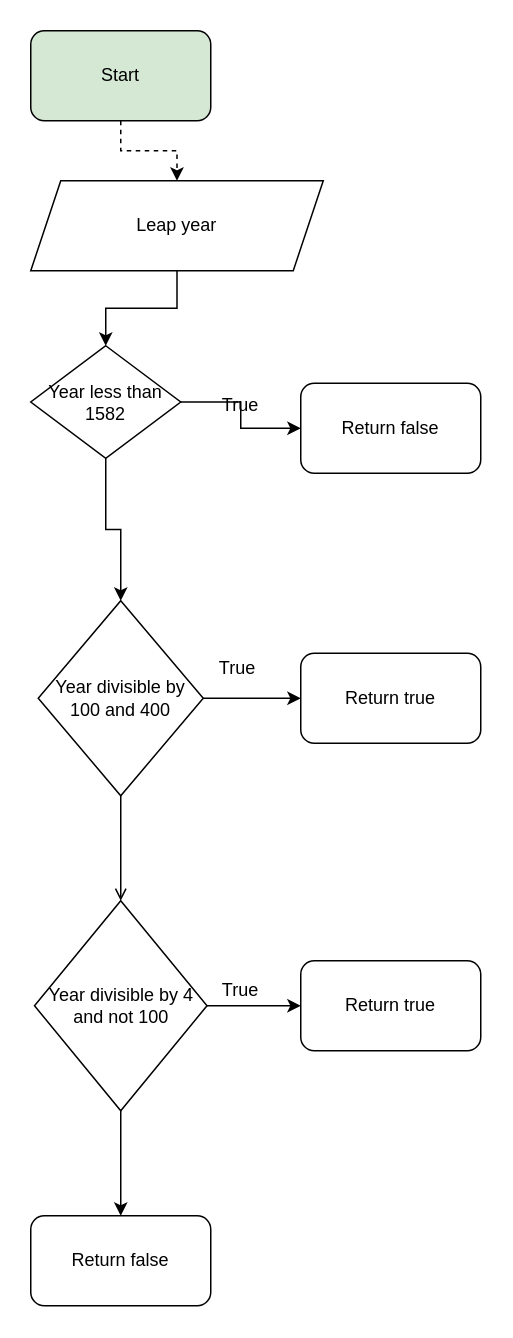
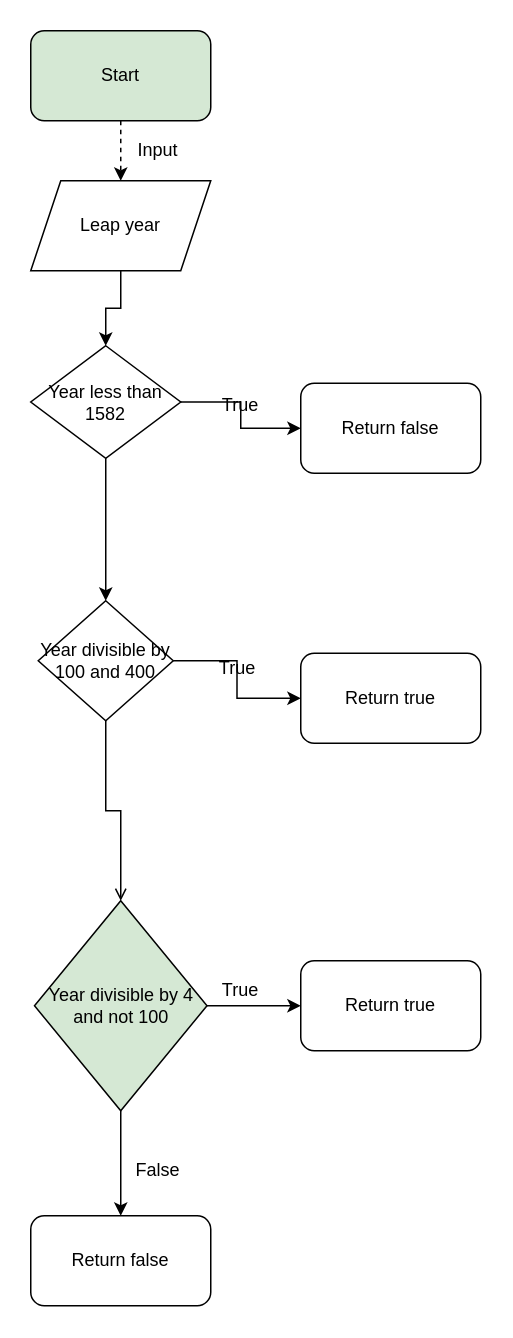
+ <mxCell id="6" value="Input" style="text;html=1;strokeColor=none;fillColor=none;align=center;verticalAlign=middle;whiteSpace=wrap;rounded=0;" vertex="1" parent="1"><mxGeometry x="85" y="90" width="40" height="20" as="geometry" /></mxCell>
- <mxCell id="3" value="Leap year" style="shape=parallelogram;perimeter=parallelogramPerimeter;whiteSpace=wrap;html=1;fixedSize=1;" vertex="1" parent="1"><mxGeometry x="20" y="120" width="195" height="60" as="geometry" /></mxCell>
+ <mxCell id="3" value="Leap year" style="shape=parallelogram;perimeter=parallelogramPerimeter;whiteSpace=wrap;html=1;fixedSize=1;" vertex="1" parent="1"><mxGeometry x="20" y="120" width="120" height="60" as="geometry" /></mxCell>
- <mxCell id="13" value="Year divisible by 100 and 400" style="rhombus;whiteSpace=wrap;html=1;" vertex="1" parent="1"><mxGeometry x="25" y="400" width="110" height="130" as="geometry" /></mxCell>
+ <mxCell id="13" value="Year divisible by 100 and 400" style="rhombus;whiteSpace=wrap;html=1;" vertex="1" parent="1"><mxGeometry x="25" y="400" width="90" height="80" as="geometry" /></mxCell>
- <mxCell id="17" value="Year divisible by 4 and not 100" style="rhombus;whiteSpace=wrap;html=1;" vertex="1" parent="1"><mxGeometry x="22.5" y="600" width="115" height="140" as="geometry" /></mxCell>
+ <mxCell id="17" value="Year divisible by 4 and not 100" style="rhombus;whiteSpace=wrap;html=1;fillColor=#d5e8d4;" vertex="1" parent="1"><mxGeometry x="22.5" y="600" width="115" height="140" as="geometry" /></mxCell>
+ <mxCell id="23" value="False" style="text;html=1;strokeColor=none;fillColor=none;align=center;verticalAlign=middle;whiteSpace=wrap;rounded=0;" vertex="1" parent="1"><mxGeometry x="85" y="770" width="40" height="20" as="geometry" /></mxCell>
